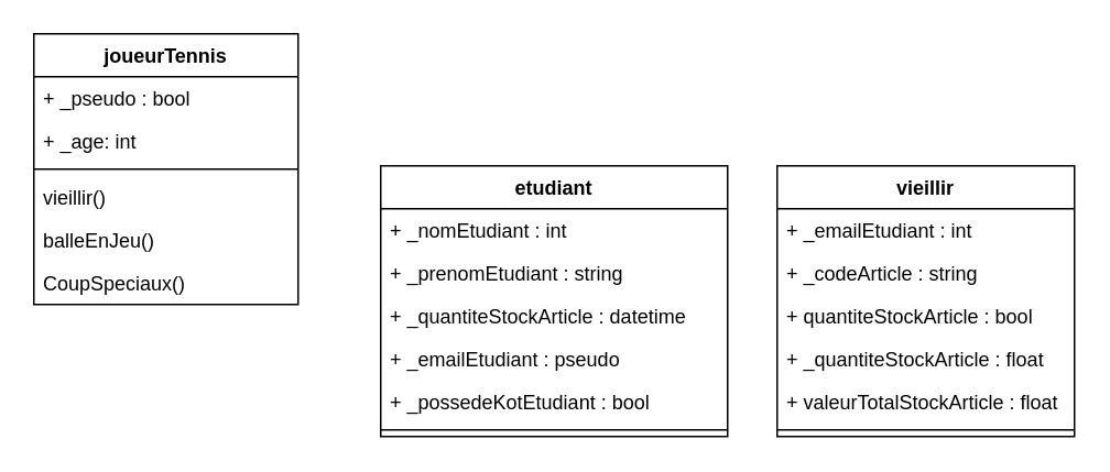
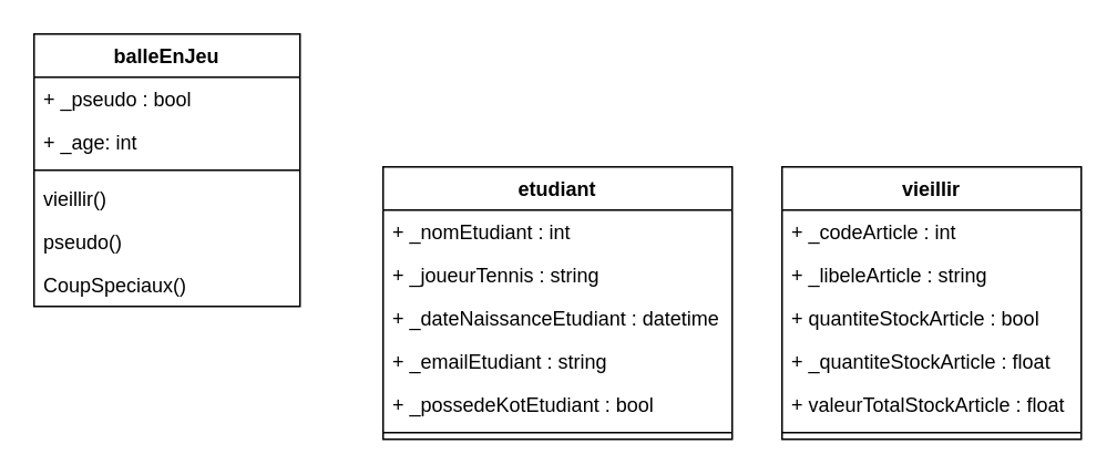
- <mxCell id="2" value="joueurTennis" style="swimlane;fontStyle=1;align=center;verticalAlign=top;childLayout=stackLayout;horizontal=1;startSize=26;horizontalStack=0;resizeParent=1;resizeParentMax=0;resizeLast=0;collapsible=1;marginBottom=0;" vertex="1" parent="1"><mxGeometry x="20" y="20" width="160" height="164" as="geometry" /></mxCell>
+ <mxCell id="2" value="balleEnJeu" style="swimlane;fontStyle=1;align=center;verticalAlign=top;childLayout=stackLayout;horizontal=1;startSize=26;horizontalStack=0;resizeParent=1;resizeParentMax=0;resizeLast=0;collapsible=1;marginBottom=0;" vertex="1" parent="1"><mxGeometry x="20" y="20" width="160" height="164" as="geometry" /></mxCell>
- <mxCell id="17" value="+ _emailEtudiant : int" style="text;strokeColor=none;fillColor=none;align=left;verticalAlign=top;spacingLeft=4;spacingRight=4;overflow=hidden;rotatable=0;points=[[0,0.5],[1,0.5]];portConstraint=eastwest;" vertex="1" parent="16"><mxGeometry y="26" width="180" height="26" as="geometry" /></mxCell>
+ <mxCell id="17" value="+ _codeArticle : int" style="text;strokeColor=none;fillColor=none;align=left;verticalAlign=top;spacingLeft=4;spacingRight=4;overflow=hidden;rotatable=0;points=[[0,0.5],[1,0.5]];portConstraint=eastwest;" vertex="1" parent="16"><mxGeometry y="26" width="180" height="26" as="geometry" /></mxCell>
- <mxCell id="7" value="balleEnJeu()" style="text;strokeColor=none;fillColor=none;align=left;verticalAlign=top;spacingLeft=4;spacingRight=4;overflow=hidden;rotatable=0;points=[[0,0.5],[1,0.5]];portConstraint=eastwest;" vertex="1" parent="2"><mxGeometry y="112" width="160" height="26" as="geometry" /></mxCell>
+ <mxCell id="7" value="pseudo()" style="text;strokeColor=none;fillColor=none;align=left;verticalAlign=top;spacingLeft=4;spacingRight=4;overflow=hidden;rotatable=0;points=[[0,0.5],[1,0.5]];portConstraint=eastwest;" vertex="1" parent="2"><mxGeometry y="112" width="160" height="26" as="geometry" /></mxCell>
- <mxCell id="11" value="+ _prenomEtudiant : string" style="text;strokeColor=none;fillColor=none;align=left;verticalAlign=top;spacingLeft=4;spacingRight=4;overflow=hidden;rotatable=0;points=[[0,0.5],[1,0.5]];portConstraint=eastwest;" vertex="1" parent="9"><mxGeometry y="52" width="210" height="26" as="geometry" /></mxCell>
+ <mxCell id="11" value="+ _joueurTennis : string" style="text;strokeColor=none;fillColor=none;align=left;verticalAlign=top;spacingLeft=4;spacingRight=4;overflow=hidden;rotatable=0;points=[[0,0.5],[1,0.5]];portConstraint=eastwest;" vertex="1" parent="9"><mxGeometry y="52" width="210" height="26" as="geometry" /></mxCell>
- <mxCell id="18" value="+ _codeArticle : string" style="text;strokeColor=none;fillColor=none;align=left;verticalAlign=top;spacingLeft=4;spacingRight=4;overflow=hidden;rotatable=0;points=[[0,0.5],[1,0.5]];portConstraint=eastwest;" vertex="1" parent="16"><mxGeometry y="52" width="180" height="26" as="geometry" /></mxCell>
+ <mxCell id="18" value="+ _libeleArticle : string" style="text;strokeColor=none;fillColor=none;align=left;verticalAlign=top;spacingLeft=4;spacingRight=4;overflow=hidden;rotatable=0;points=[[0,0.5],[1,0.5]];portConstraint=eastwest;" vertex="1" parent="16"><mxGeometry y="52" width="180" height="26" as="geometry" /></mxCell>
- <mxCell id="12" value="+ _quantiteStockArticle : datetime" style="text;strokeColor=none;fillColor=none;align=left;verticalAlign=top;spacingLeft=4;spacingRight=4;overflow=hidden;rotatable=0;points=[[0,0.5],[1,0.5]];portConstraint=eastwest;" vertex="1" parent="9"><mxGeometry y="78" width="210" height="26" as="geometry" /></mxCell>
+ <mxCell id="12" value="+ _dateNaissanceEtudiant : datetime" style="text;strokeColor=none;fillColor=none;align=left;verticalAlign=top;spacingLeft=4;spacingRight=4;overflow=hidden;rotatable=0;points=[[0,0.5],[1,0.5]];portConstraint=eastwest;" vertex="1" parent="9"><mxGeometry y="78" width="210" height="26" as="geometry" /></mxCell>
- <mxCell id="13" value="+ _emailEtudiant : pseudo" style="text;strokeColor=none;fillColor=none;align=left;verticalAlign=top;spacingLeft=4;spacingRight=4;overflow=hidden;rotatable=0;points=[[0,0.5],[1,0.5]];portConstraint=eastwest;" vertex="1" parent="9"><mxGeometry y="104" width="210" height="26" as="geometry" /></mxCell>
+ <mxCell id="13" value="+ _emailEtudiant : string" style="text;strokeColor=none;fillColor=none;align=left;verticalAlign=top;spacingLeft=4;spacingRight=4;overflow=hidden;rotatable=0;points=[[0,0.5],[1,0.5]];portConstraint=eastwest;" vertex="1" parent="9"><mxGeometry y="104" width="210" height="26" as="geometry" /></mxCell>
